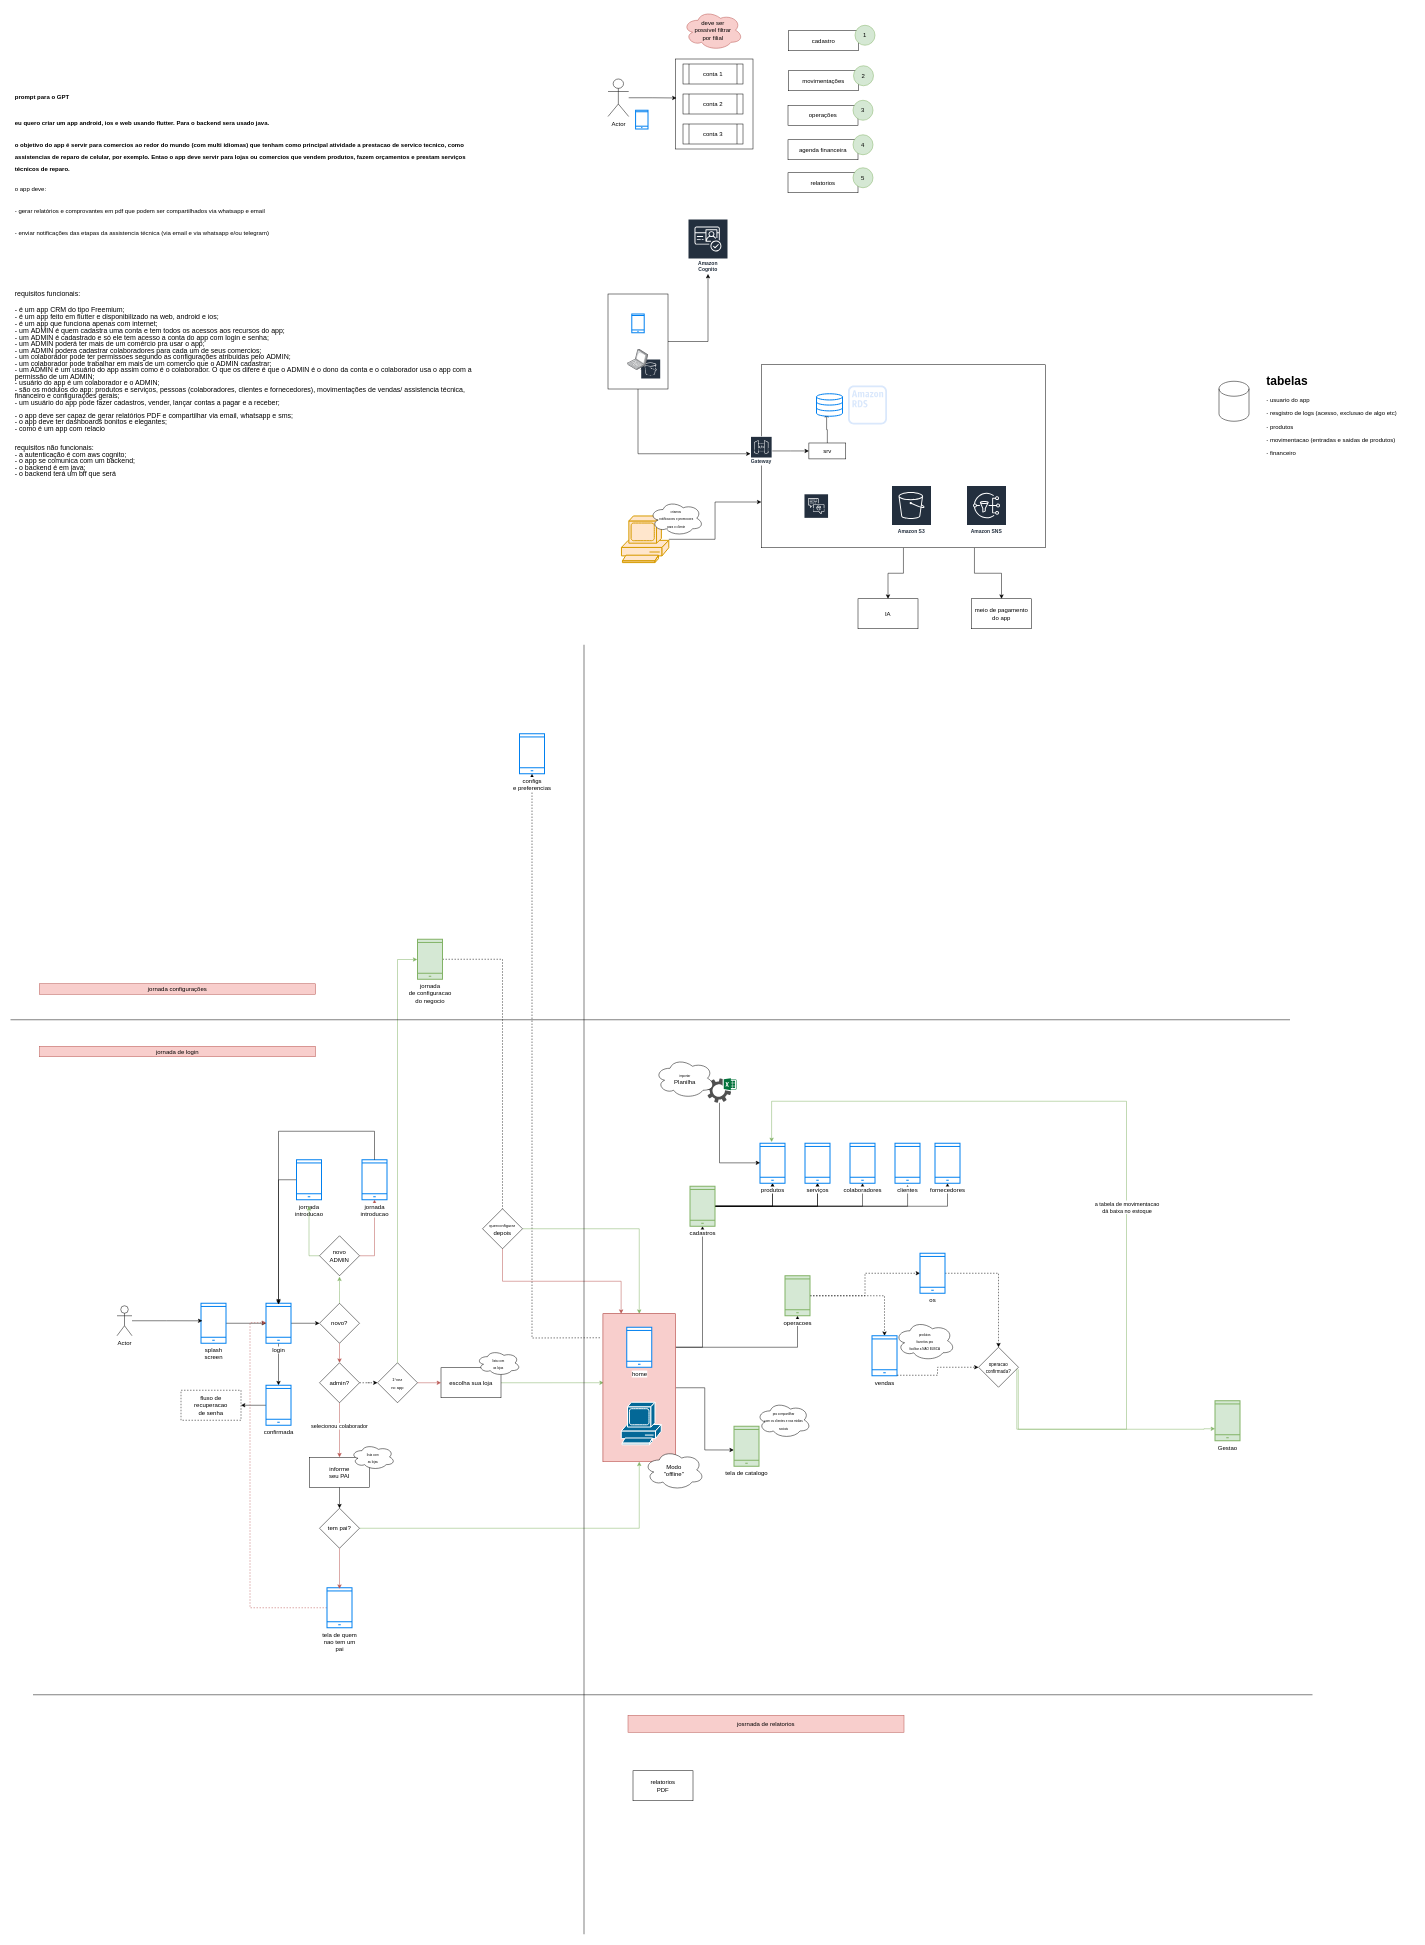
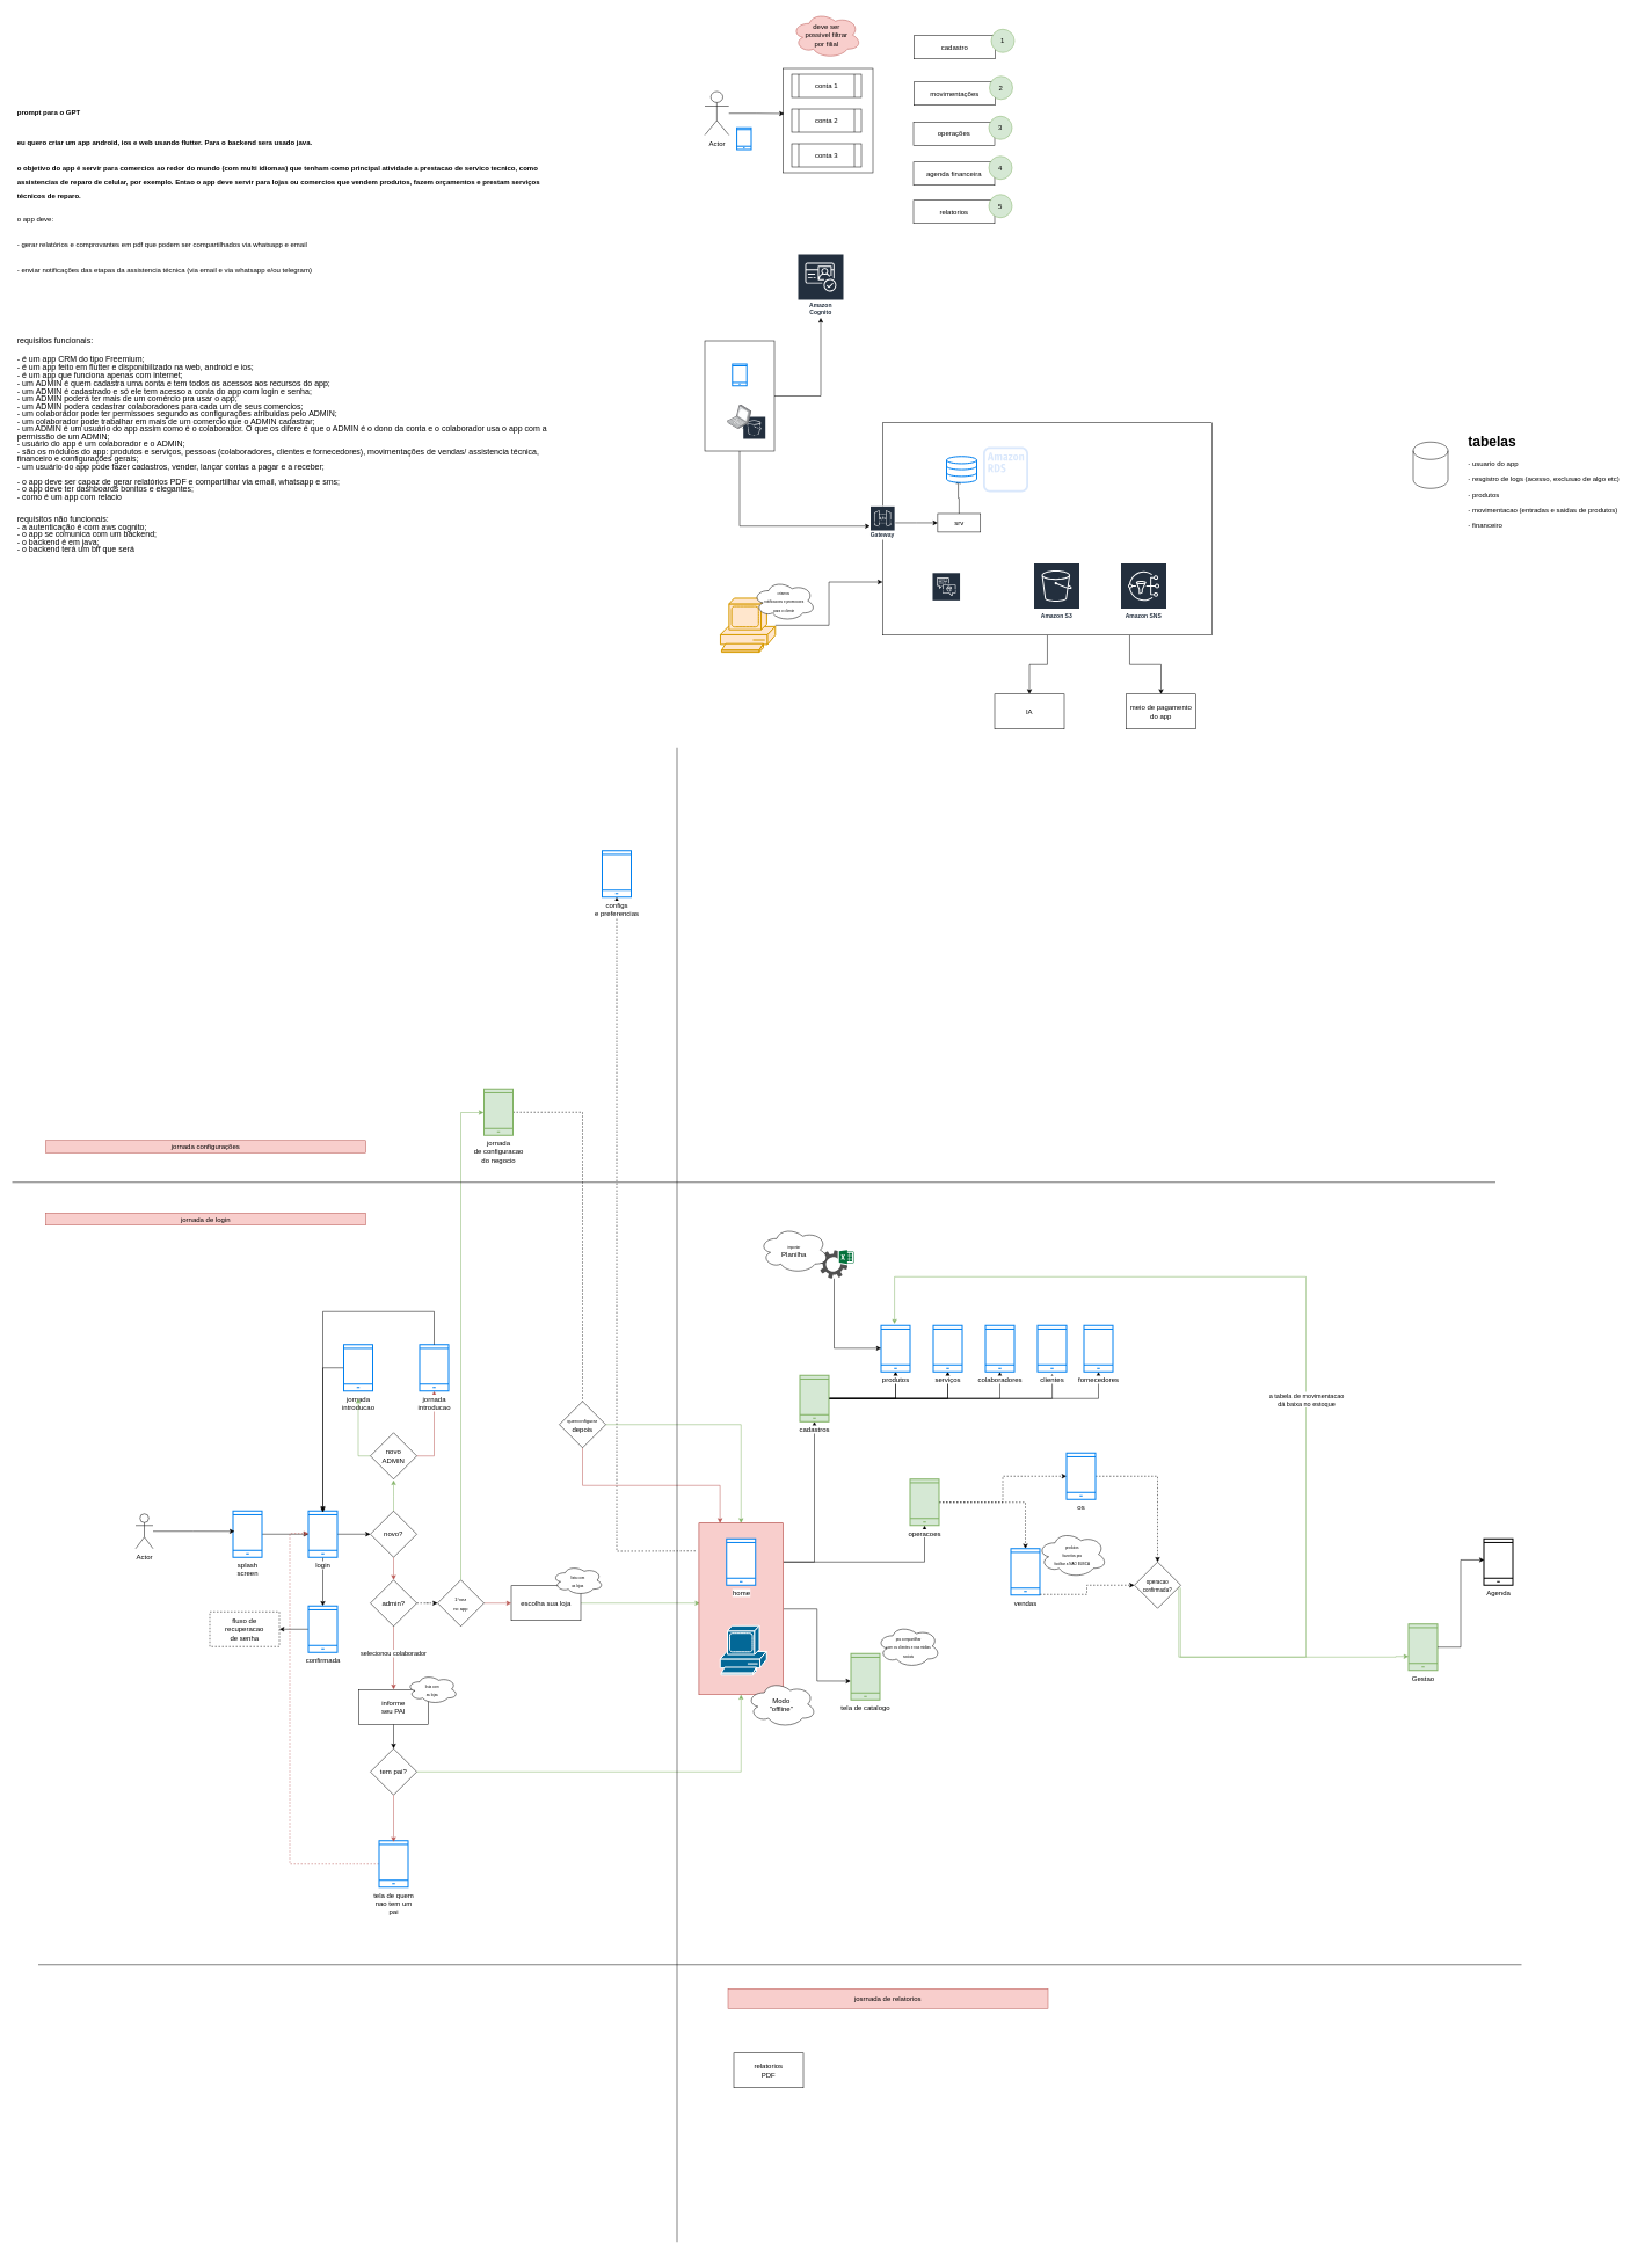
+ <mxCell id="153" style="edgeStyle=orthogonalEdgeStyle;rounded=0;orthogonalLoop=1;jettySize=auto;html=1;entryX=0.014;entryY=0.455;entryDx=0;entryDy=0;entryPerimeter=0;" edge="1" parent="1" source="59" target="152"><mxGeometry relative="1" as="geometry" /></mxCell>
+ <mxCell id="152" value="Agenda" style="html=1;verticalLabelPosition=bottom;align=center;labelBackgroundColor=#ffffff;verticalAlign=top;strokeWidth=2;shadow=0;dashed=0;shape=mxgraph.ios7.icons.smartphone;fillColor=none;" vertex="1" parent="1"><mxGeometry x="2559" y="2654" width="50" height="80" as="geometry" /></mxCell>
